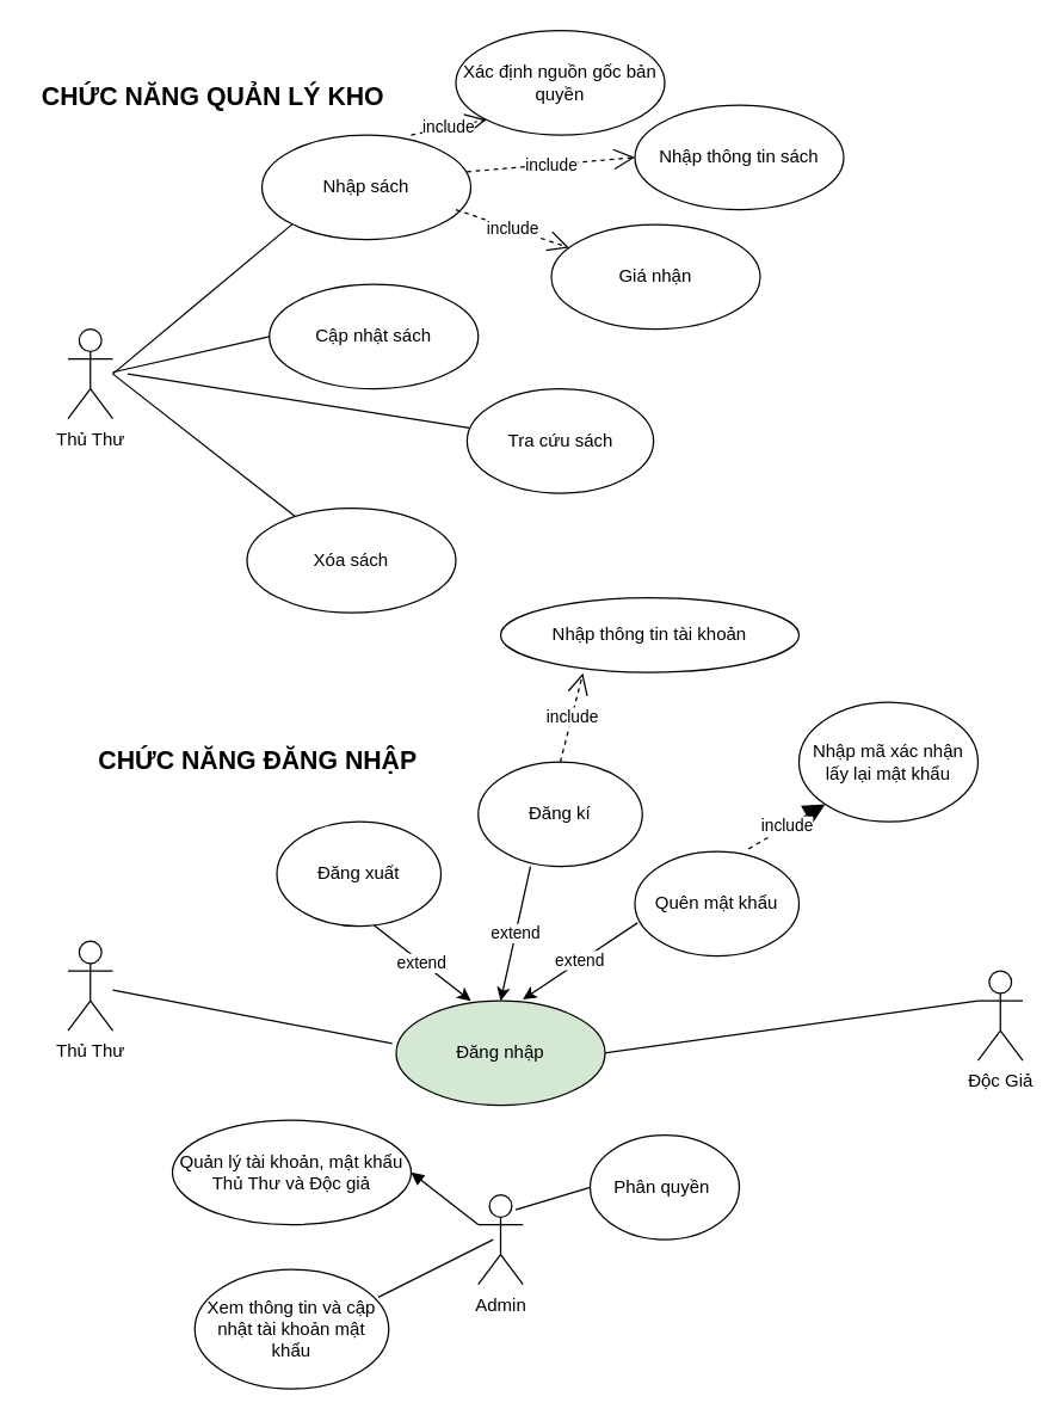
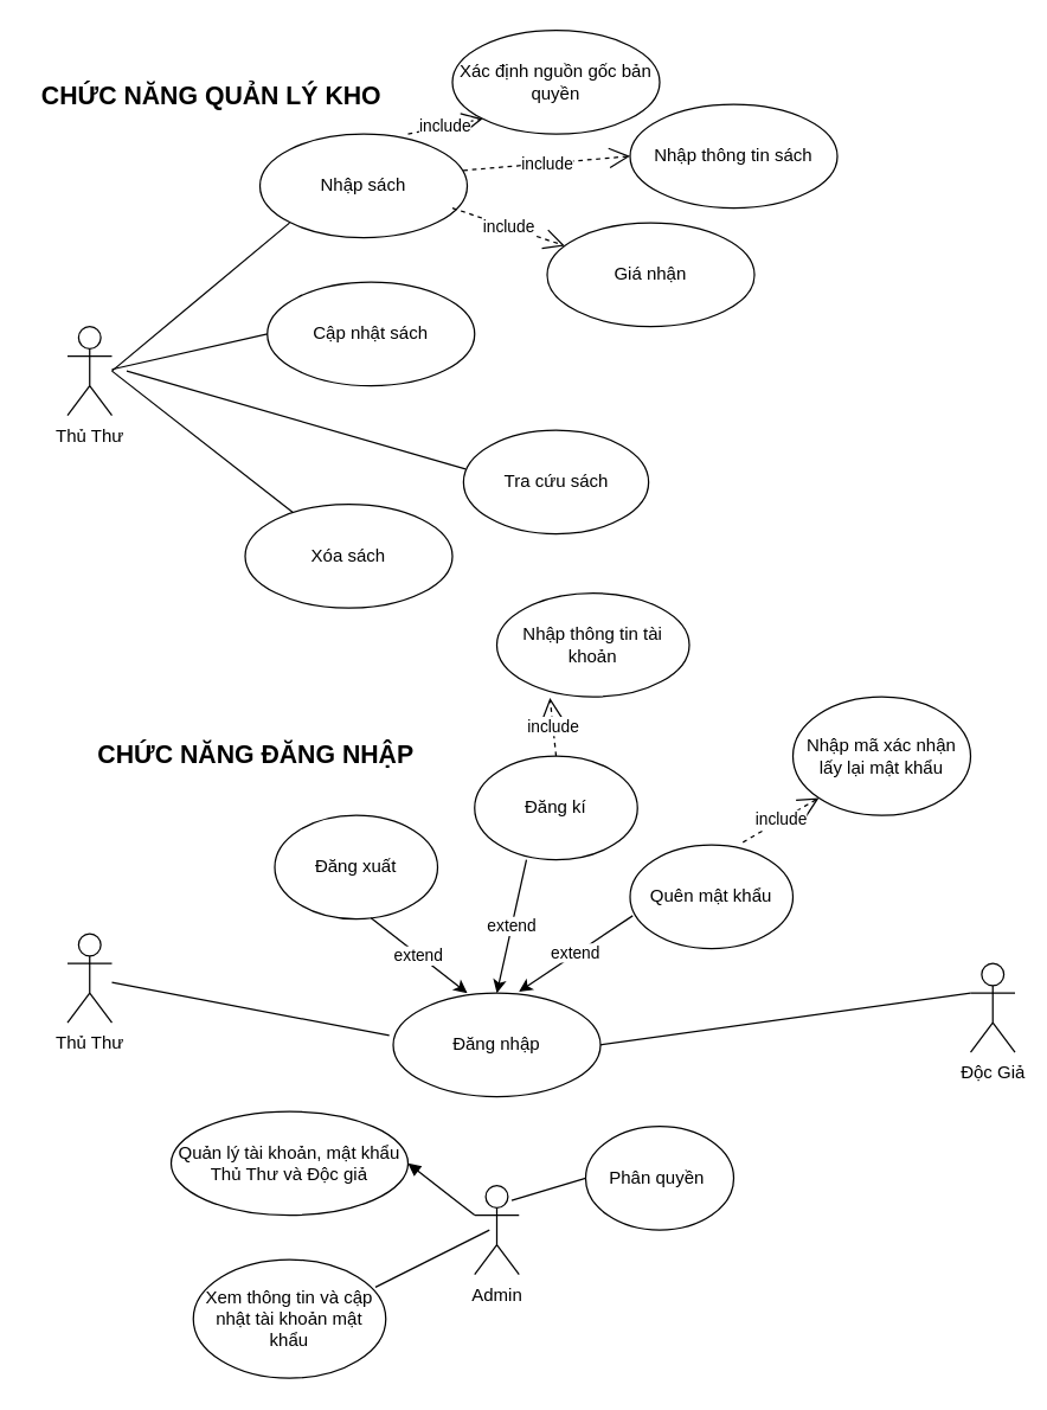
- <mxCell id="35" value="Tra cứu sách" style="ellipse;whiteSpace=wrap;html=1;" vertex="1" parent="1"><mxGeometry x="312.5" y="260" width="125" height="70" as="geometry" /></mxCell>
+ <mxCell id="35" value="Tra cứu sách" style="ellipse;whiteSpace=wrap;html=1;" vertex="1" parent="1"><mxGeometry x="312.5" y="290" width="125" height="70" as="geometry" /></mxCell>
- <mxCell id="27" value="Nhập thông tin tài khoản" style="ellipse;whiteSpace=wrap;html=1;" vertex="1" parent="1"><mxGeometry x="335" y="400" width="200" height="50" as="geometry" /></mxCell>
+ <mxCell id="27" value="Nhập thông tin tài khoản" style="ellipse;whiteSpace=wrap;html=1;" vertex="1" parent="1"><mxGeometry x="335" y="400" width="130" height="70" as="geometry" /></mxCell>
- <mxCell id="30" value="include" style="endArrow=block;endSize=12;dashed=1;html=1;rounded=0;exitX=0.693;exitY=-0.026;exitDx=0;exitDy=0;exitPerimeter=0;entryX=0;entryY=1;entryDx=0;entryDy=0;" edge="1" parent="1" source="23" target="29"><mxGeometry width="160" relative="1" as="geometry"><mxPoint x="515" y="580" as="sourcePoint" /><mxPoint x="535" y="530" as="targetPoint" /></mxGeometry></mxCell>
+ <mxCell id="30" value="include" style="endArrow=open;endSize=12;dashed=1;html=1;rounded=0;exitX=0.693;exitY=-0.026;exitDx=0;exitDy=0;exitPerimeter=0;entryX=0;entryY=1;entryDx=0;entryDy=0;" edge="1" parent="1" source="23" target="29"><mxGeometry width="160" relative="1" as="geometry"><mxPoint x="515" y="580" as="sourcePoint" /><mxPoint x="535" y="530" as="targetPoint" /></mxGeometry></mxCell>
- <mxCell id="16" value="Đăng nhập" style="ellipse;whiteSpace=wrap;html=1;fillColor=#d5e8d4;" vertex="1" parent="1"><mxGeometry x="265" y="670" width="140" height="70" as="geometry" /></mxCell>
+ <mxCell id="16" value="Đăng nhập" style="ellipse;whiteSpace=wrap;html=1;" vertex="1" parent="1"><mxGeometry x="265" y="670" width="140" height="70" as="geometry" /></mxCell>
